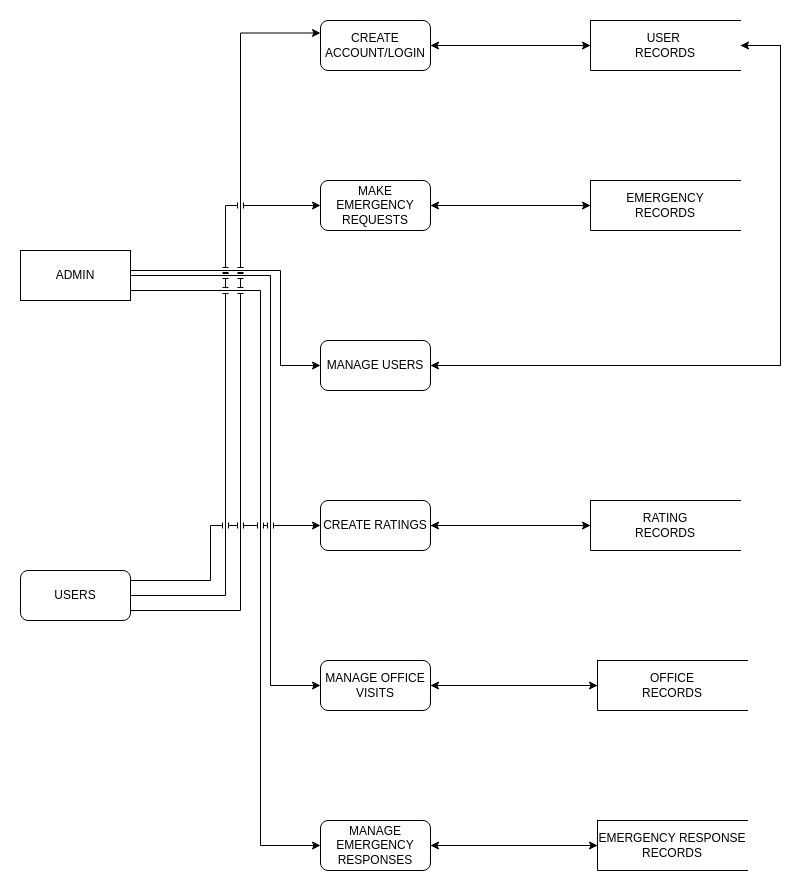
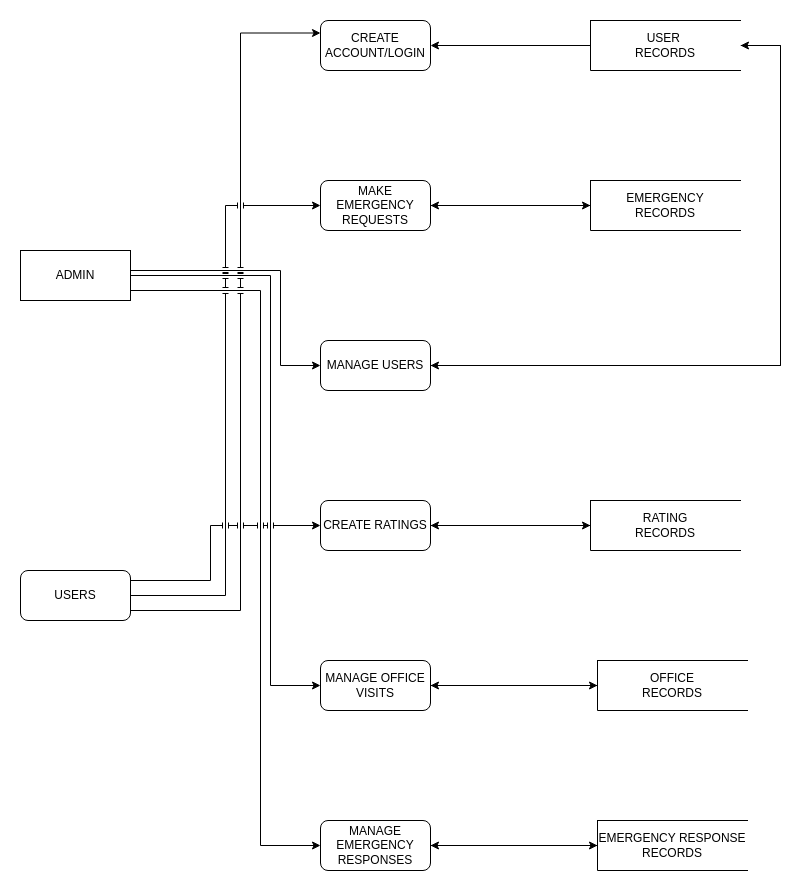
- <mxCell id="2" style="edgeStyle=orthogonalEdgeStyle;rounded=0;orthogonalLoop=1;jettySize=auto;html=1;" edge="1" parent="1" source="3" target="24"><mxGeometry relative="1" as="geometry" /></mxCell>
